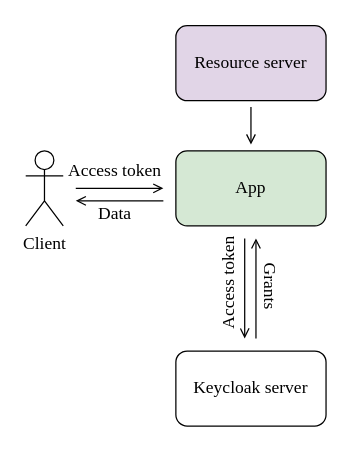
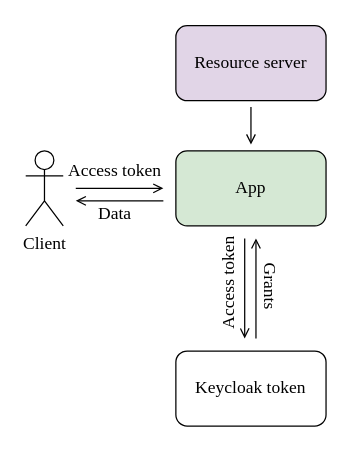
- <mxCell id="9" value="Keycloak server" style="rounded=1;whiteSpace=wrap;html=1;fontSize=14;fontFamily=Times New Roman;" vertex="1" parent="1"><mxGeometry x="140" y="280" width="120" height="60" as="geometry" /></mxCell>
+ <mxCell id="9" value="Keycloak token" style="rounded=1;whiteSpace=wrap;html=1;fontSize=14;fontFamily=Times New Roman;" vertex="1" parent="1"><mxGeometry x="140" y="280" width="120" height="60" as="geometry" /></mxCell>
